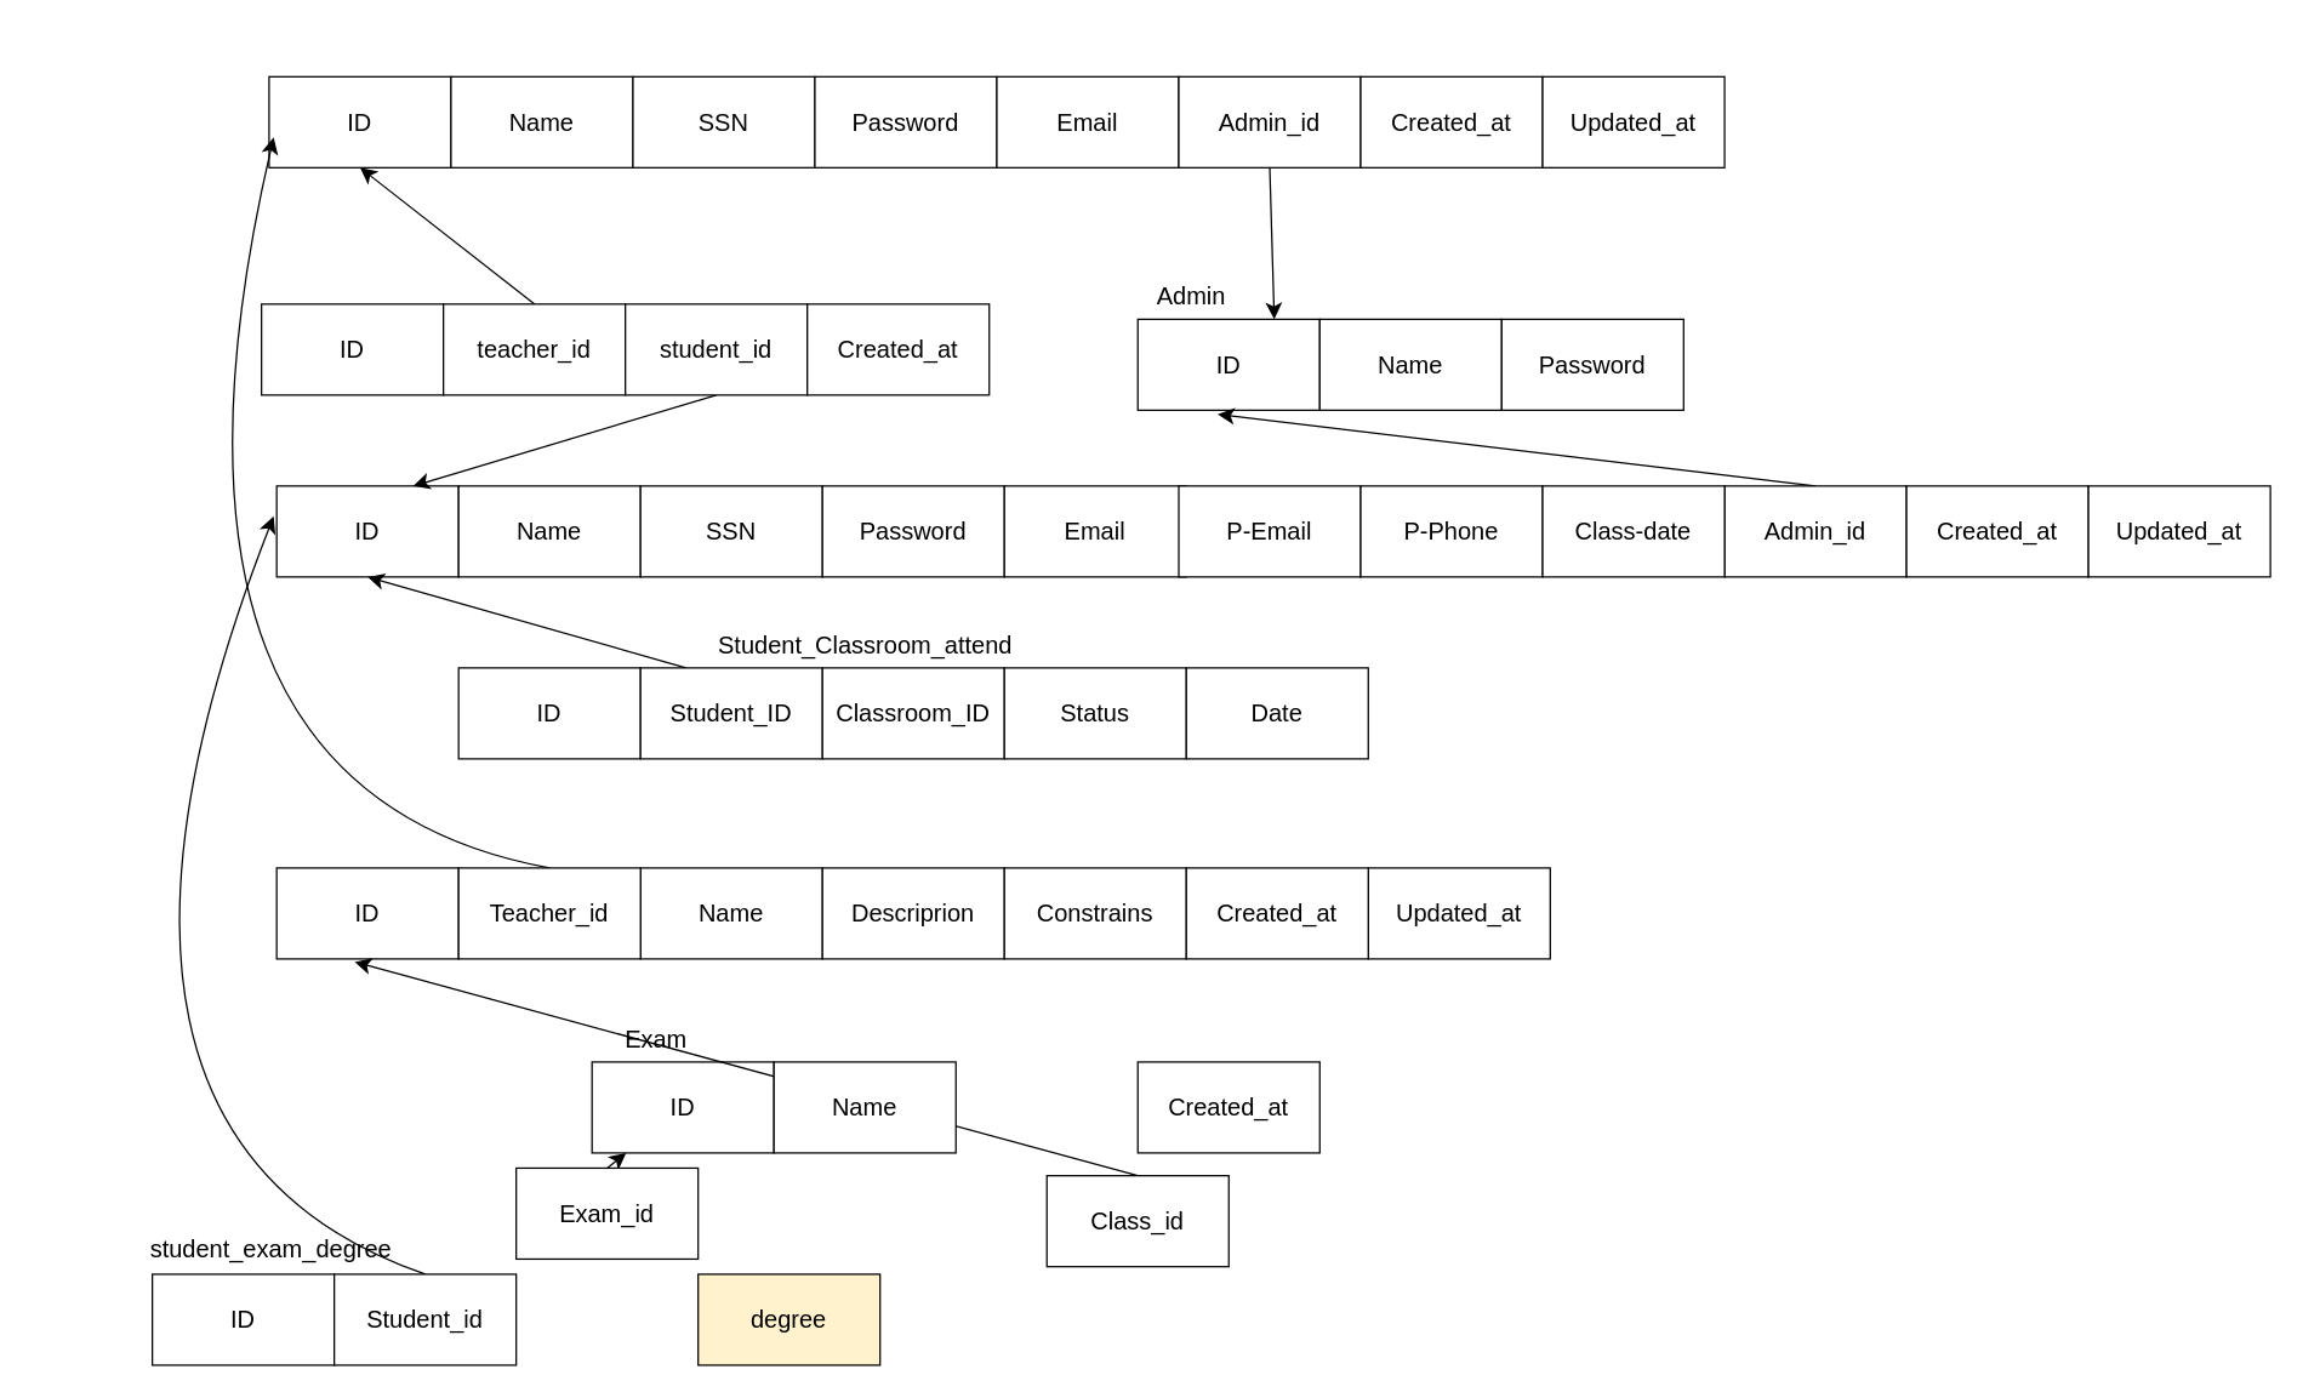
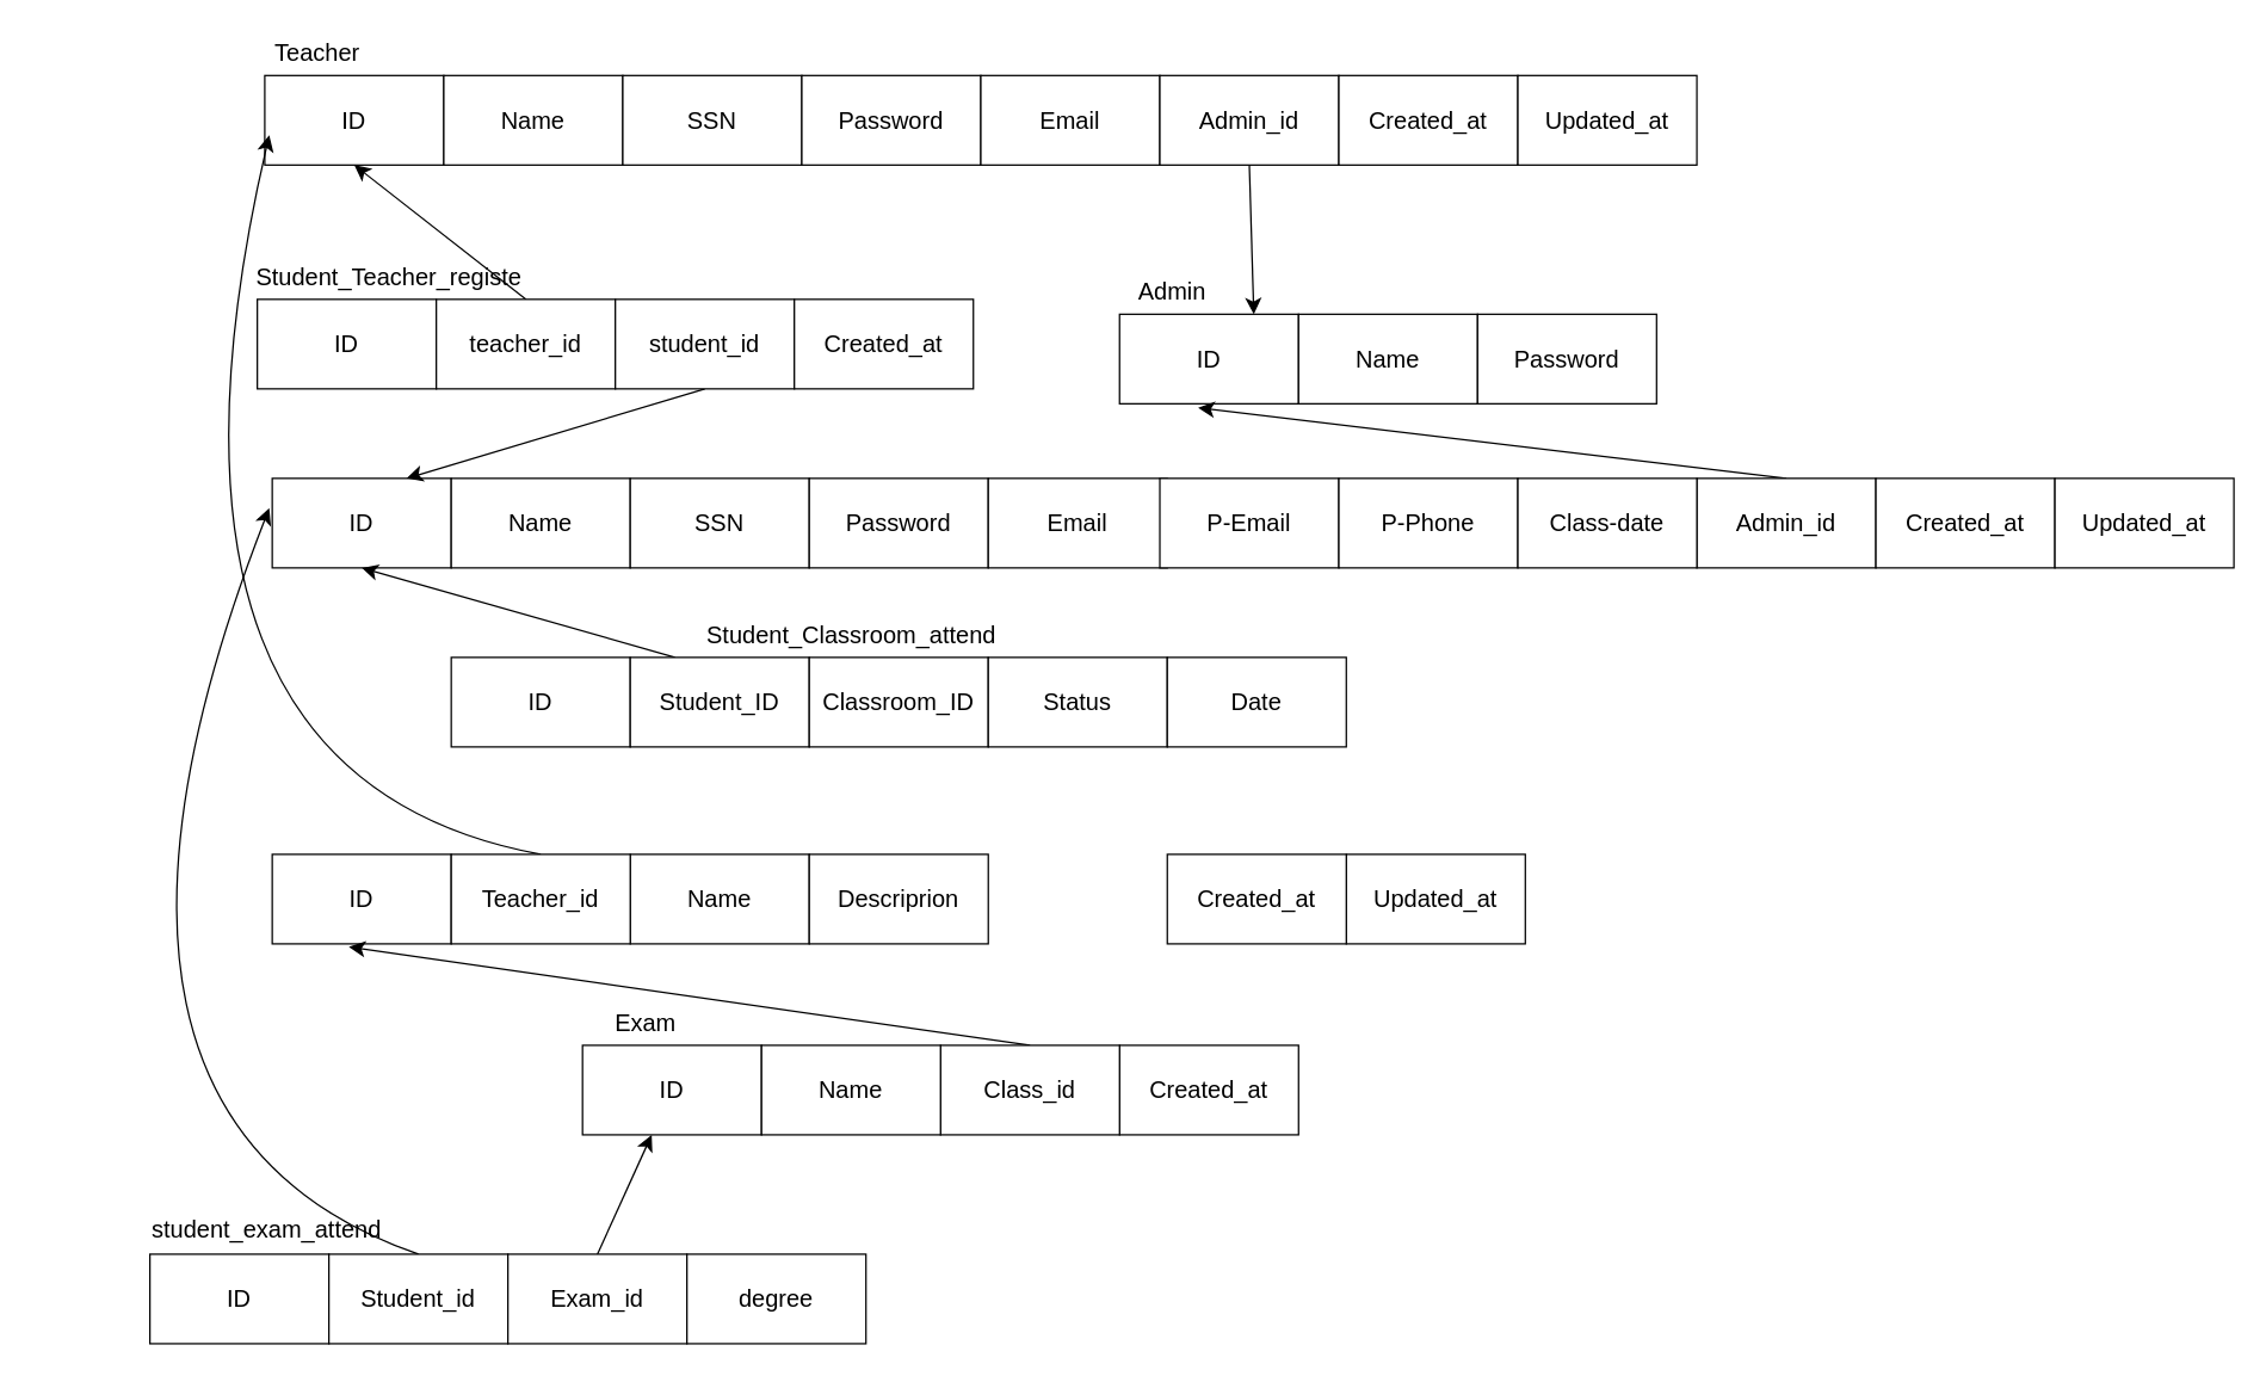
+ <mxCell id="9" value="Teacher" style="text;html=1;align=center;verticalAlign=middle;resizable=0;points=[];autosize=1;strokeColor=none;fillColor=none;fontSize=16;" vertex="1" parent="1"><mxGeometry x="172" y="20" width="80" height="30" as="geometry" /></mxCell>
+ <mxCell id="29" value="Student_Teacher_registe" style="text;html=1;align=center;verticalAlign=middle;resizable=0;points=[];autosize=1;strokeColor=none;fillColor=none;fontSize=16;" vertex="1" parent="1"><mxGeometry x="160" y="170" width="200" height="30" as="geometry" /></mxCell>
- <mxCell id="38" value="Constrains" style="rounded=0;whiteSpace=wrap;html=1;fontSize=16;" vertex="1" parent="1"><mxGeometry x="662" y="572" width="120" height="60" as="geometry" /></mxCell>
- <mxCell id="60" value="Exam_id" style="rounded=0;whiteSpace=wrap;html=1;fontSize=16;" vertex="1" parent="1"><mxGeometry x="340" y="770" width="120" height="60" as="geometry" /></mxCell>
+ <mxCell id="60" value="Exam_id" style="rounded=0;whiteSpace=wrap;html=1;fontSize=16;" vertex="1" parent="1"><mxGeometry x="340" y="840" width="120" height="60" as="geometry" /></mxCell>
- <mxCell id="52" value="Class_id" style="rounded=0;whiteSpace=wrap;html=1;fontSize=16;" vertex="1" parent="1"><mxGeometry x="690" y="775" width="120" height="60" as="geometry" /></mxCell>
+ <mxCell id="52" value="Class_id" style="rounded=0;whiteSpace=wrap;html=1;fontSize=16;" vertex="1" parent="1"><mxGeometry x="630" y="700" width="120" height="60" as="geometry" /></mxCell>
- <mxCell id="62" value="student_exam_degree" style="text;html=1;align=center;verticalAlign=middle;resizable=0;points=[];autosize=1;strokeColor=none;fillColor=none;fontSize=16;" vertex="1" parent="1"><mxGeometry x="88" y="808" width="180" height="30" as="geometry" /></mxCell>
+ <mxCell id="62" value="student_exam_attend" style="text;html=1;align=center;verticalAlign=middle;resizable=0;points=[];autosize=1;strokeColor=none;fillColor=none;fontSize=16;" vertex="1" parent="1"><mxGeometry x="88" y="808" width="180" height="30" as="geometry" /></mxCell>
- <mxCell id="61" value="degree" style="rounded=0;whiteSpace=wrap;html=1;fontSize=16;fillColor=#fff2cc;" vertex="1" parent="1"><mxGeometry x="460" y="840" width="120" height="60" as="geometry" /></mxCell>
+ <mxCell id="61" value="degree" style="rounded=0;whiteSpace=wrap;html=1;fontSize=16;" vertex="1" parent="1"><mxGeometry x="460" y="840" width="120" height="60" as="geometry" /></mxCell>
